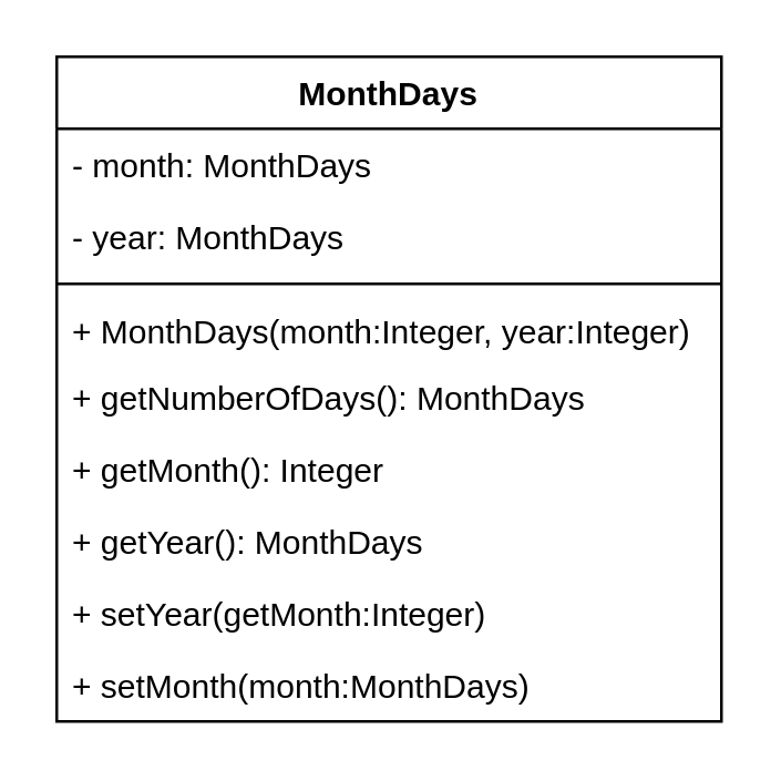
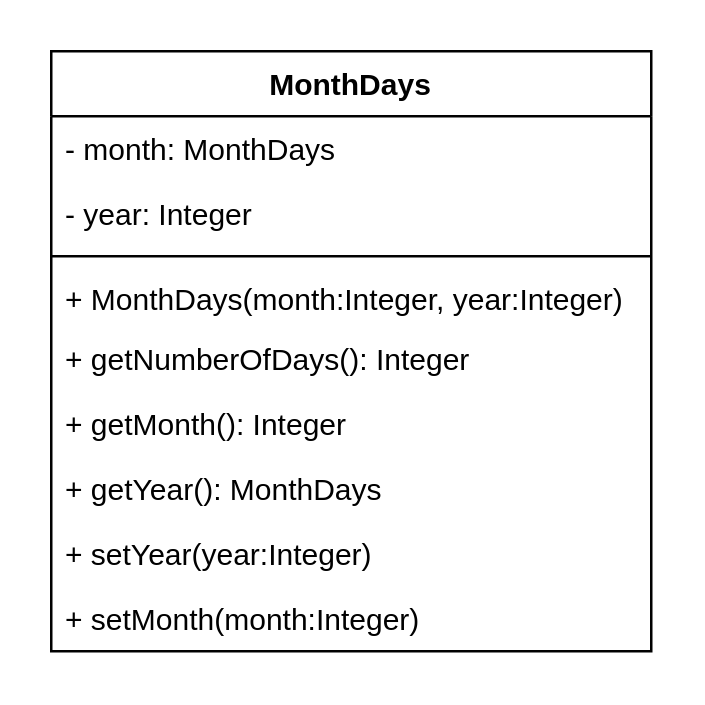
- <mxCell id="4" value="- year: MonthDays" style="text;strokeColor=none;fillColor=none;align=left;verticalAlign=top;spacingLeft=4;spacingRight=4;overflow=hidden;rotatable=0;points=[[0,0.5],[1,0.5]];portConstraint=eastwest;" vertex="1" parent="2"><mxGeometry y="52" width="240" height="26" as="geometry" /></mxCell>
+ <mxCell id="4" value="- year: Integer" style="text;strokeColor=none;fillColor=none;align=left;verticalAlign=top;spacingLeft=4;spacingRight=4;overflow=hidden;rotatable=0;points=[[0,0.5],[1,0.5]];portConstraint=eastwest;" vertex="1" parent="2"><mxGeometry y="52" width="240" height="26" as="geometry" /></mxCell>
- <mxCell id="7" value="+ getNumberOfDays(): MonthDays" style="text;strokeColor=none;fillColor=none;align=left;verticalAlign=top;spacingLeft=4;spacingRight=4;overflow=hidden;rotatable=0;points=[[0,0.5],[1,0.5]];portConstraint=eastwest;" vertex="1" parent="2"><mxGeometry y="110" width="240" height="26" as="geometry" /></mxCell>
+ <mxCell id="7" value="+ getNumberOfDays(): Integer" style="text;strokeColor=none;fillColor=none;align=left;verticalAlign=top;spacingLeft=4;spacingRight=4;overflow=hidden;rotatable=0;points=[[0,0.5],[1,0.5]];portConstraint=eastwest;" vertex="1" parent="2"><mxGeometry y="110" width="240" height="26" as="geometry" /></mxCell>
- <mxCell id="10" value="+ setYear(getMonth:Integer)" style="text;strokeColor=none;fillColor=none;align=left;verticalAlign=top;spacingLeft=4;spacingRight=4;overflow=hidden;rotatable=0;points=[[0,0.5],[1,0.5]];portConstraint=eastwest;" vertex="1" parent="2"><mxGeometry y="188" width="240" height="26" as="geometry" /></mxCell>
+ <mxCell id="10" value="+ setYear(year:Integer)" style="text;strokeColor=none;fillColor=none;align=left;verticalAlign=top;spacingLeft=4;spacingRight=4;overflow=hidden;rotatable=0;points=[[0,0.5],[1,0.5]];portConstraint=eastwest;" vertex="1" parent="2"><mxGeometry y="188" width="240" height="26" as="geometry" /></mxCell>
- <mxCell id="11" value="+ setMonth(month:MonthDays)" style="text;strokeColor=none;fillColor=none;align=left;verticalAlign=top;spacingLeft=4;spacingRight=4;overflow=hidden;rotatable=0;points=[[0,0.5],[1,0.5]];portConstraint=eastwest;" vertex="1" parent="2"><mxGeometry y="214" width="240" height="26" as="geometry" /></mxCell>
+ <mxCell id="11" value="+ setMonth(month:Integer)" style="text;strokeColor=none;fillColor=none;align=left;verticalAlign=top;spacingLeft=4;spacingRight=4;overflow=hidden;rotatable=0;points=[[0,0.5],[1,0.5]];portConstraint=eastwest;" vertex="1" parent="2"><mxGeometry y="214" width="240" height="26" as="geometry" /></mxCell>
